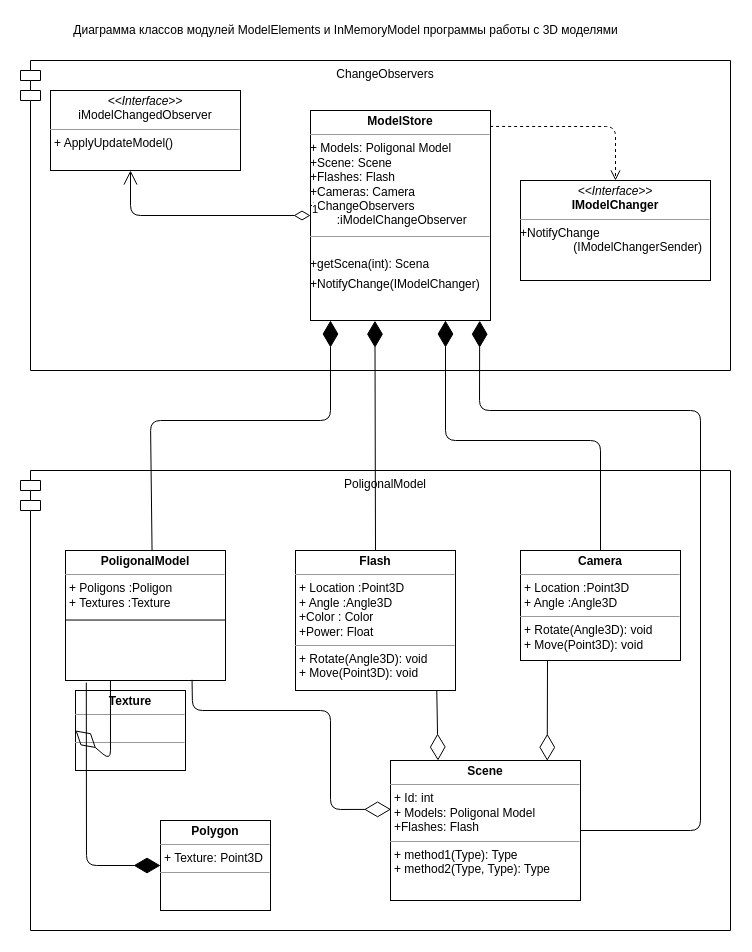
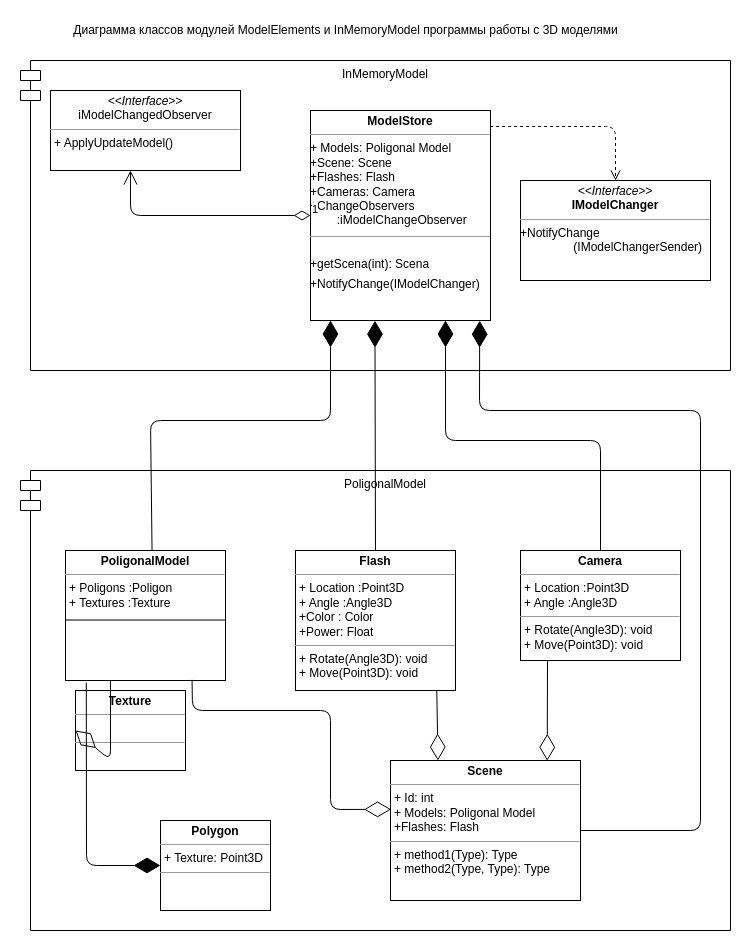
- <mxCell id="2" value="ChangeObservers" style="shape=module;align=left;spacingLeft=20;align=center;verticalAlign=top;" parent="1" vertex="1"><mxGeometry x="20" y="60" width="710" height="310" as="geometry" /></mxCell>
+ <mxCell id="2" value="InMemoryModel" style="shape=module;align=left;spacingLeft=20;align=center;verticalAlign=top;" parent="1" vertex="1"><mxGeometry x="20" y="60" width="710" height="310" as="geometry" /></mxCell>
